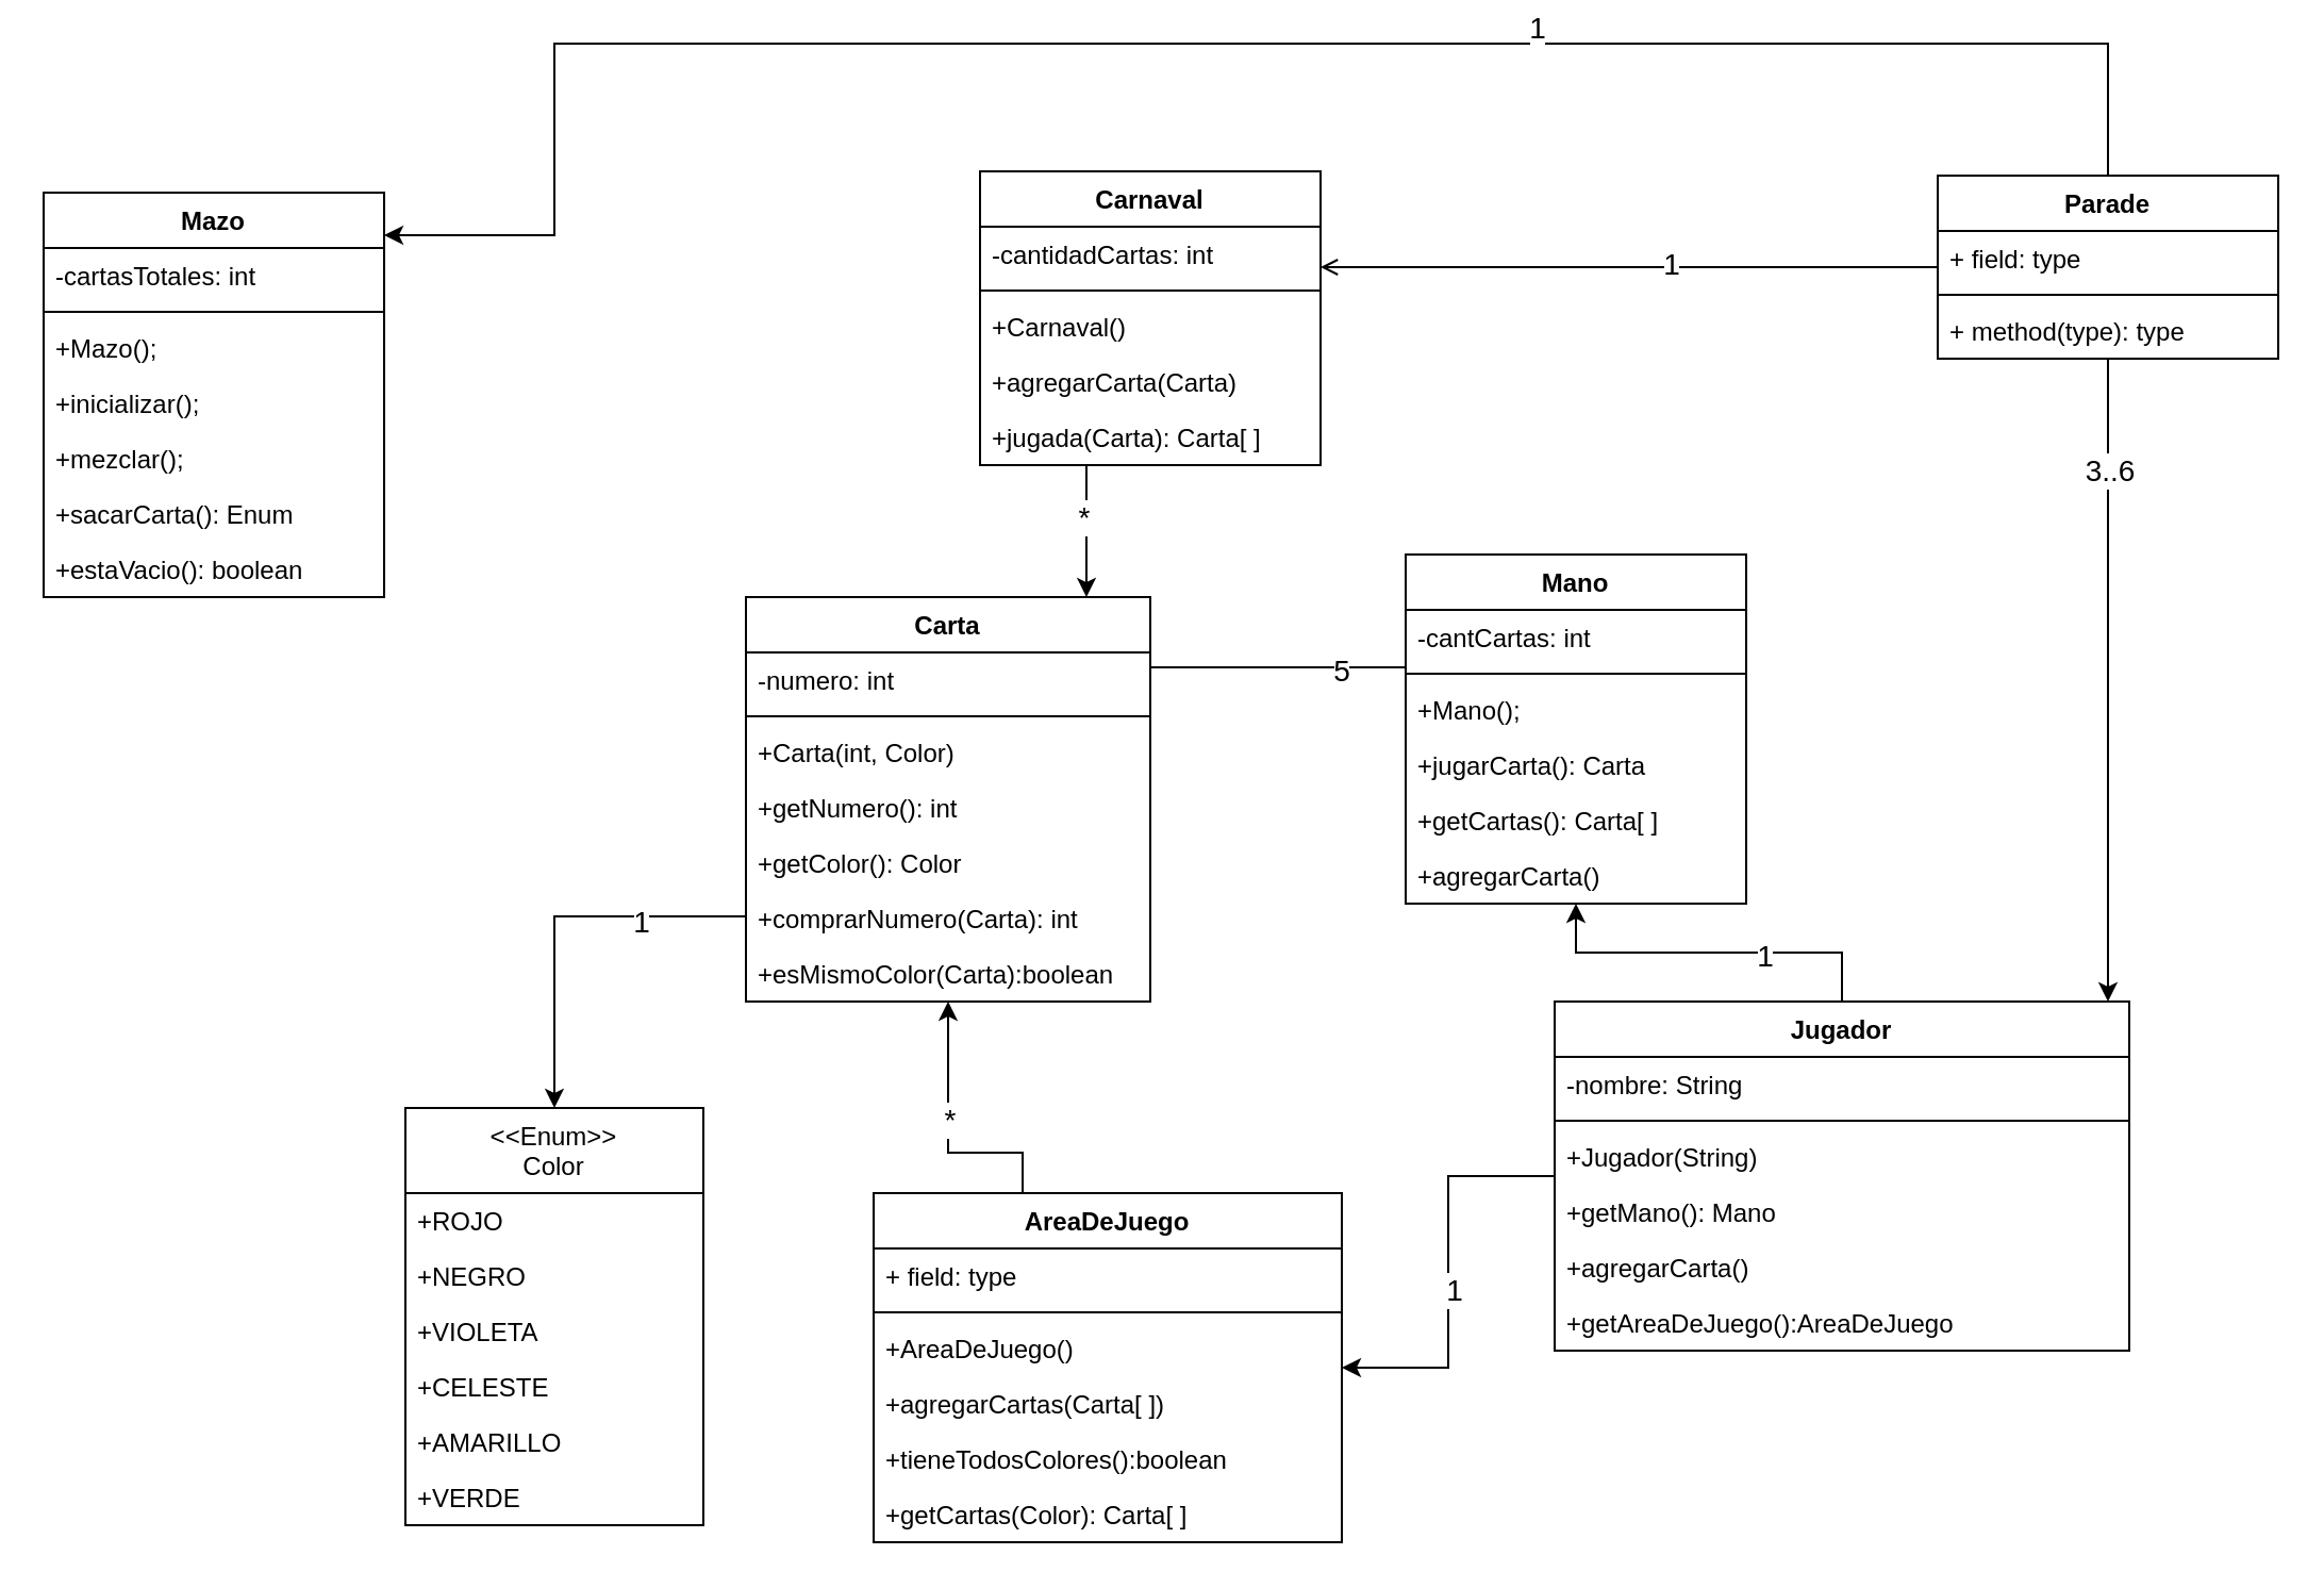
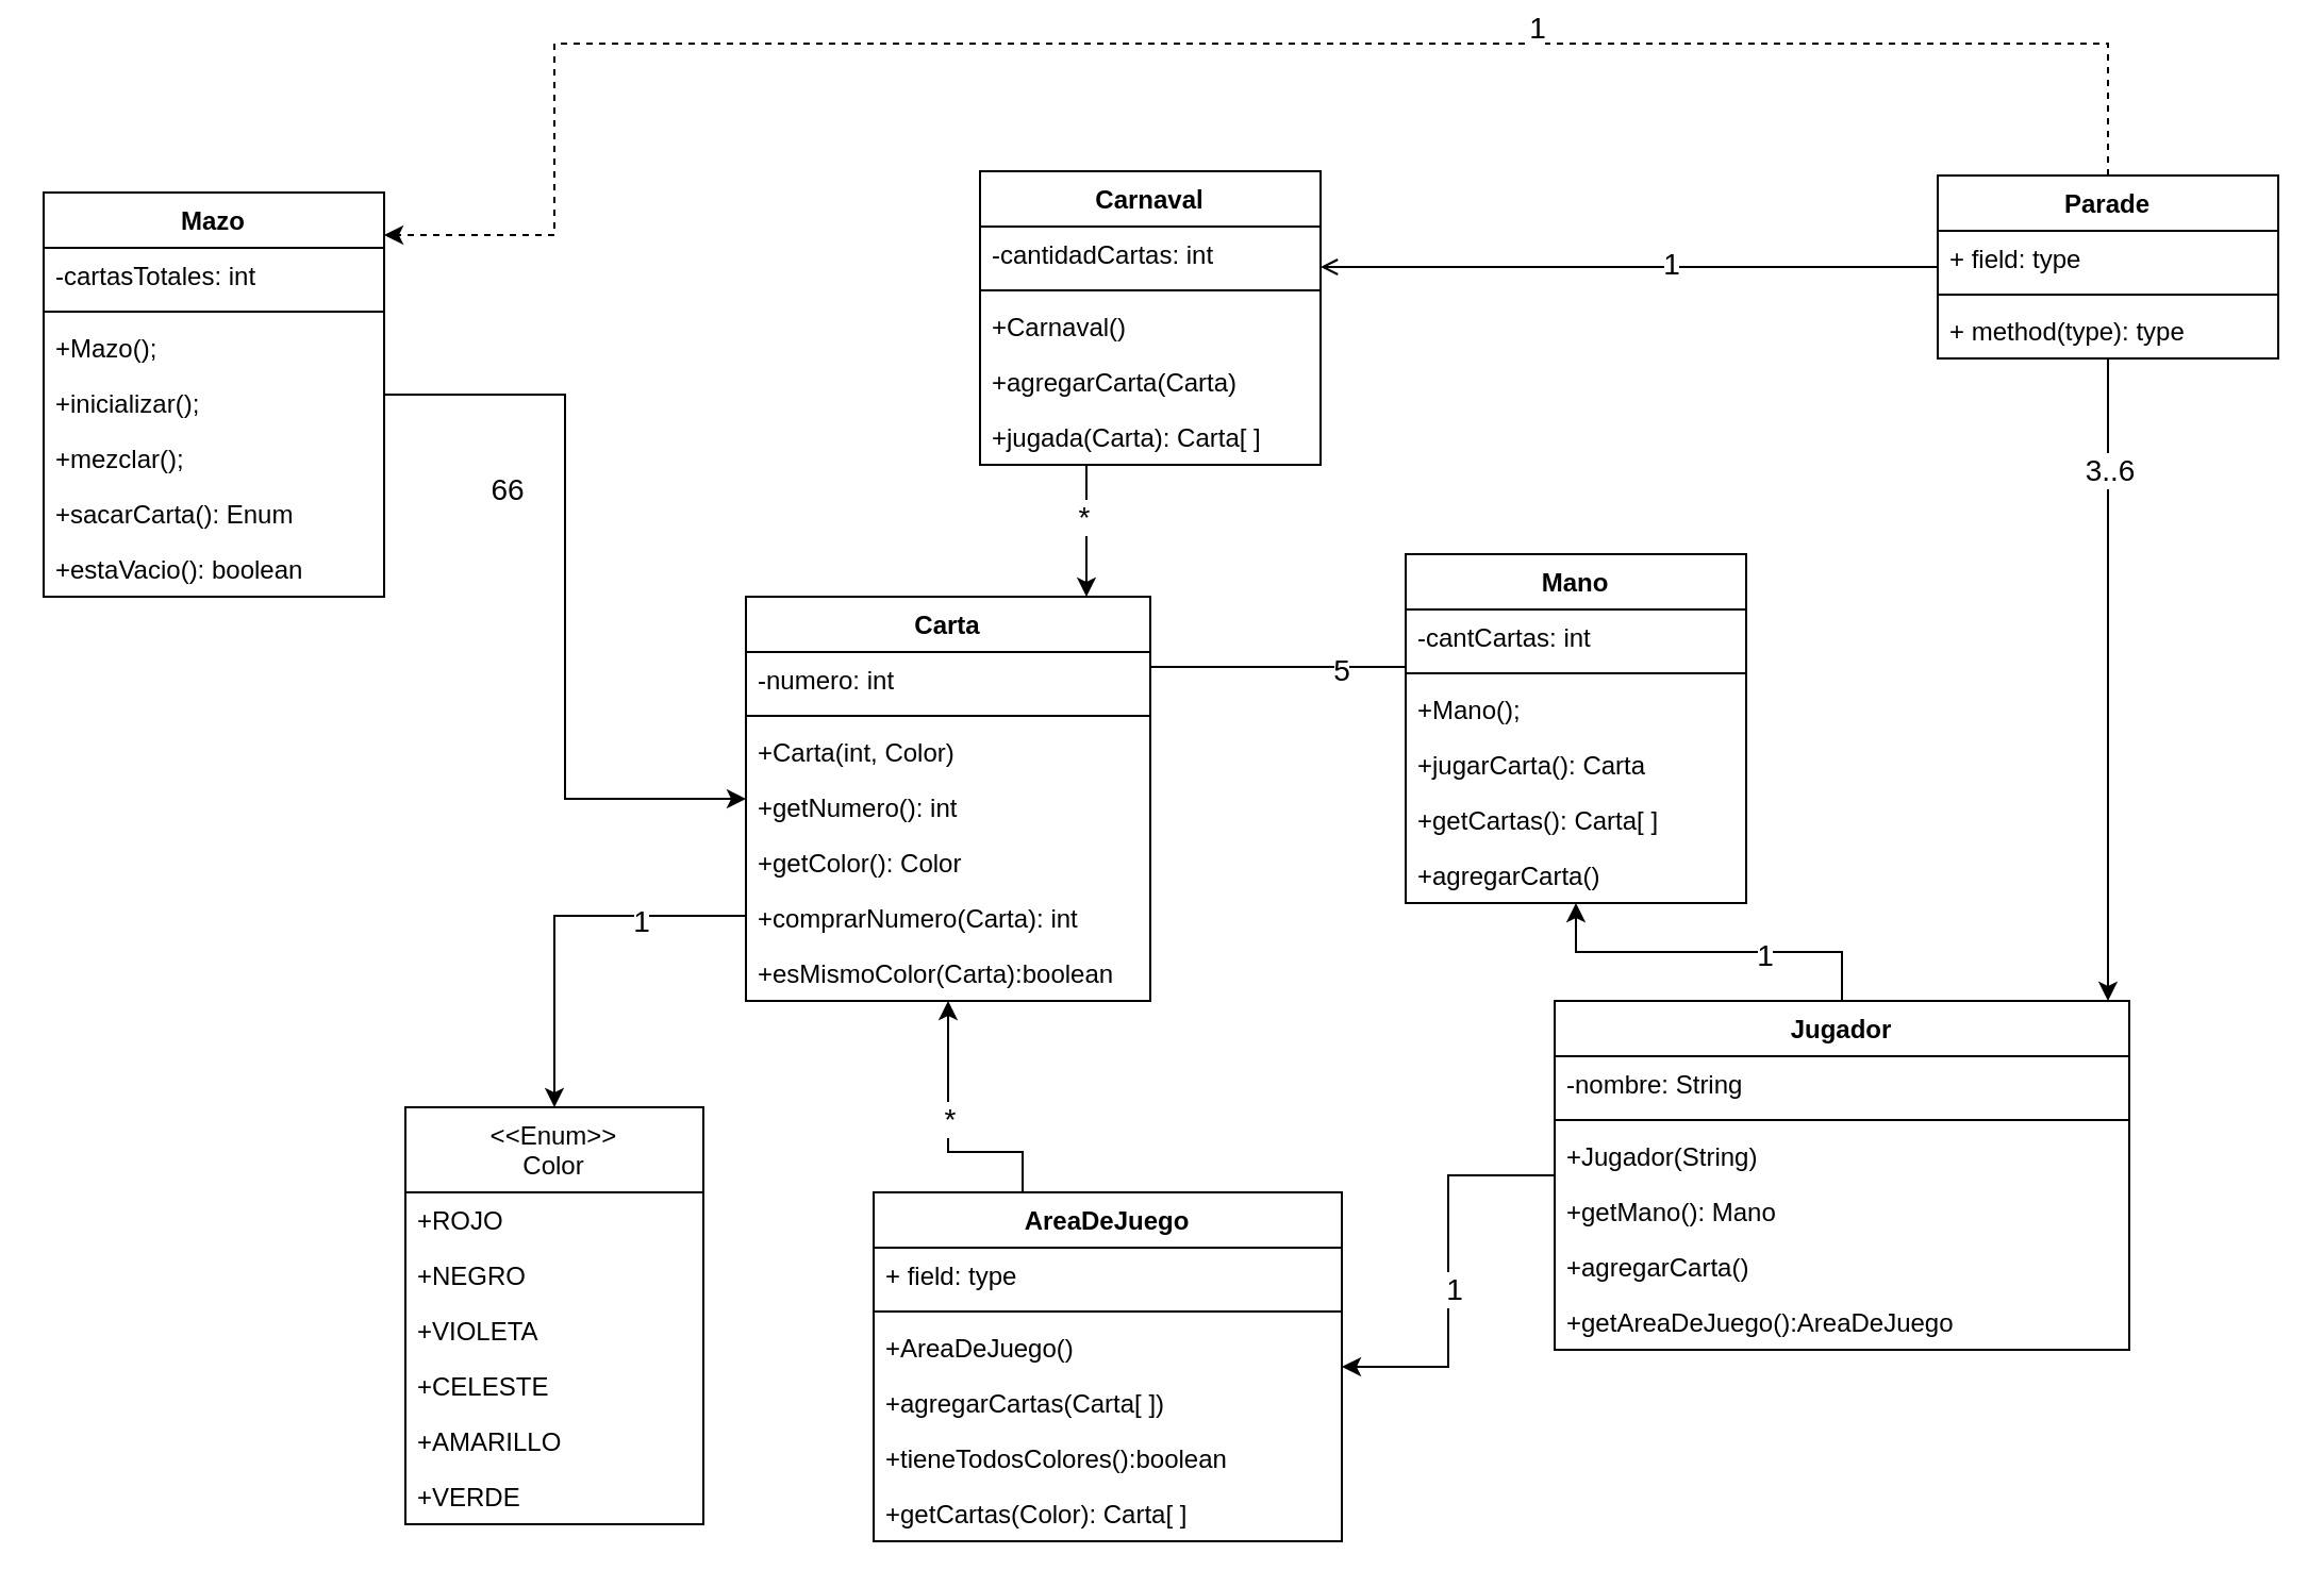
- <mxCell id="61" style="edgeStyle=orthogonalEdgeStyle;rounded=0;orthogonalLoop=1;jettySize=auto;html=1;" parent="1" source="65" target="21" edge="1"><mxGeometry relative="1" as="geometry"><Array as="points"><mxPoint x="990" y="20" /><mxPoint x="260" y="20" /><mxPoint x="260" y="110" /></Array></mxGeometry></mxCell>
+ <mxCell id="61" style="edgeStyle=orthogonalEdgeStyle;rounded=0;orthogonalLoop=1;jettySize=auto;html=1;dashed=1;" parent="1" source="65" target="21" edge="1"><mxGeometry relative="1" as="geometry"><Array as="points"><mxPoint x="990" y="20" /><mxPoint x="260" y="20" /><mxPoint x="260" y="110" /></Array></mxGeometry></mxCell>
+ <mxCell id="19" style="edgeStyle=orthogonalEdgeStyle;rounded=0;orthogonalLoop=1;jettySize=auto;html=1;" parent="1" source="21" target="4" edge="1"><mxGeometry relative="1" as="geometry" /></mxCell>
+ <mxCell id="20" value="&lt;div&gt;66&lt;/div&gt;" style="edgeLabel;html=1;align=center;verticalAlign=middle;resizable=0;points=[];fontSize=14;" parent="19" vertex="1" connectable="0"><mxGeometry x="-0.314" y="3" relative="1" as="geometry"><mxPoint x="-31" y="6" as="offset" /></mxGeometry></mxCell>
